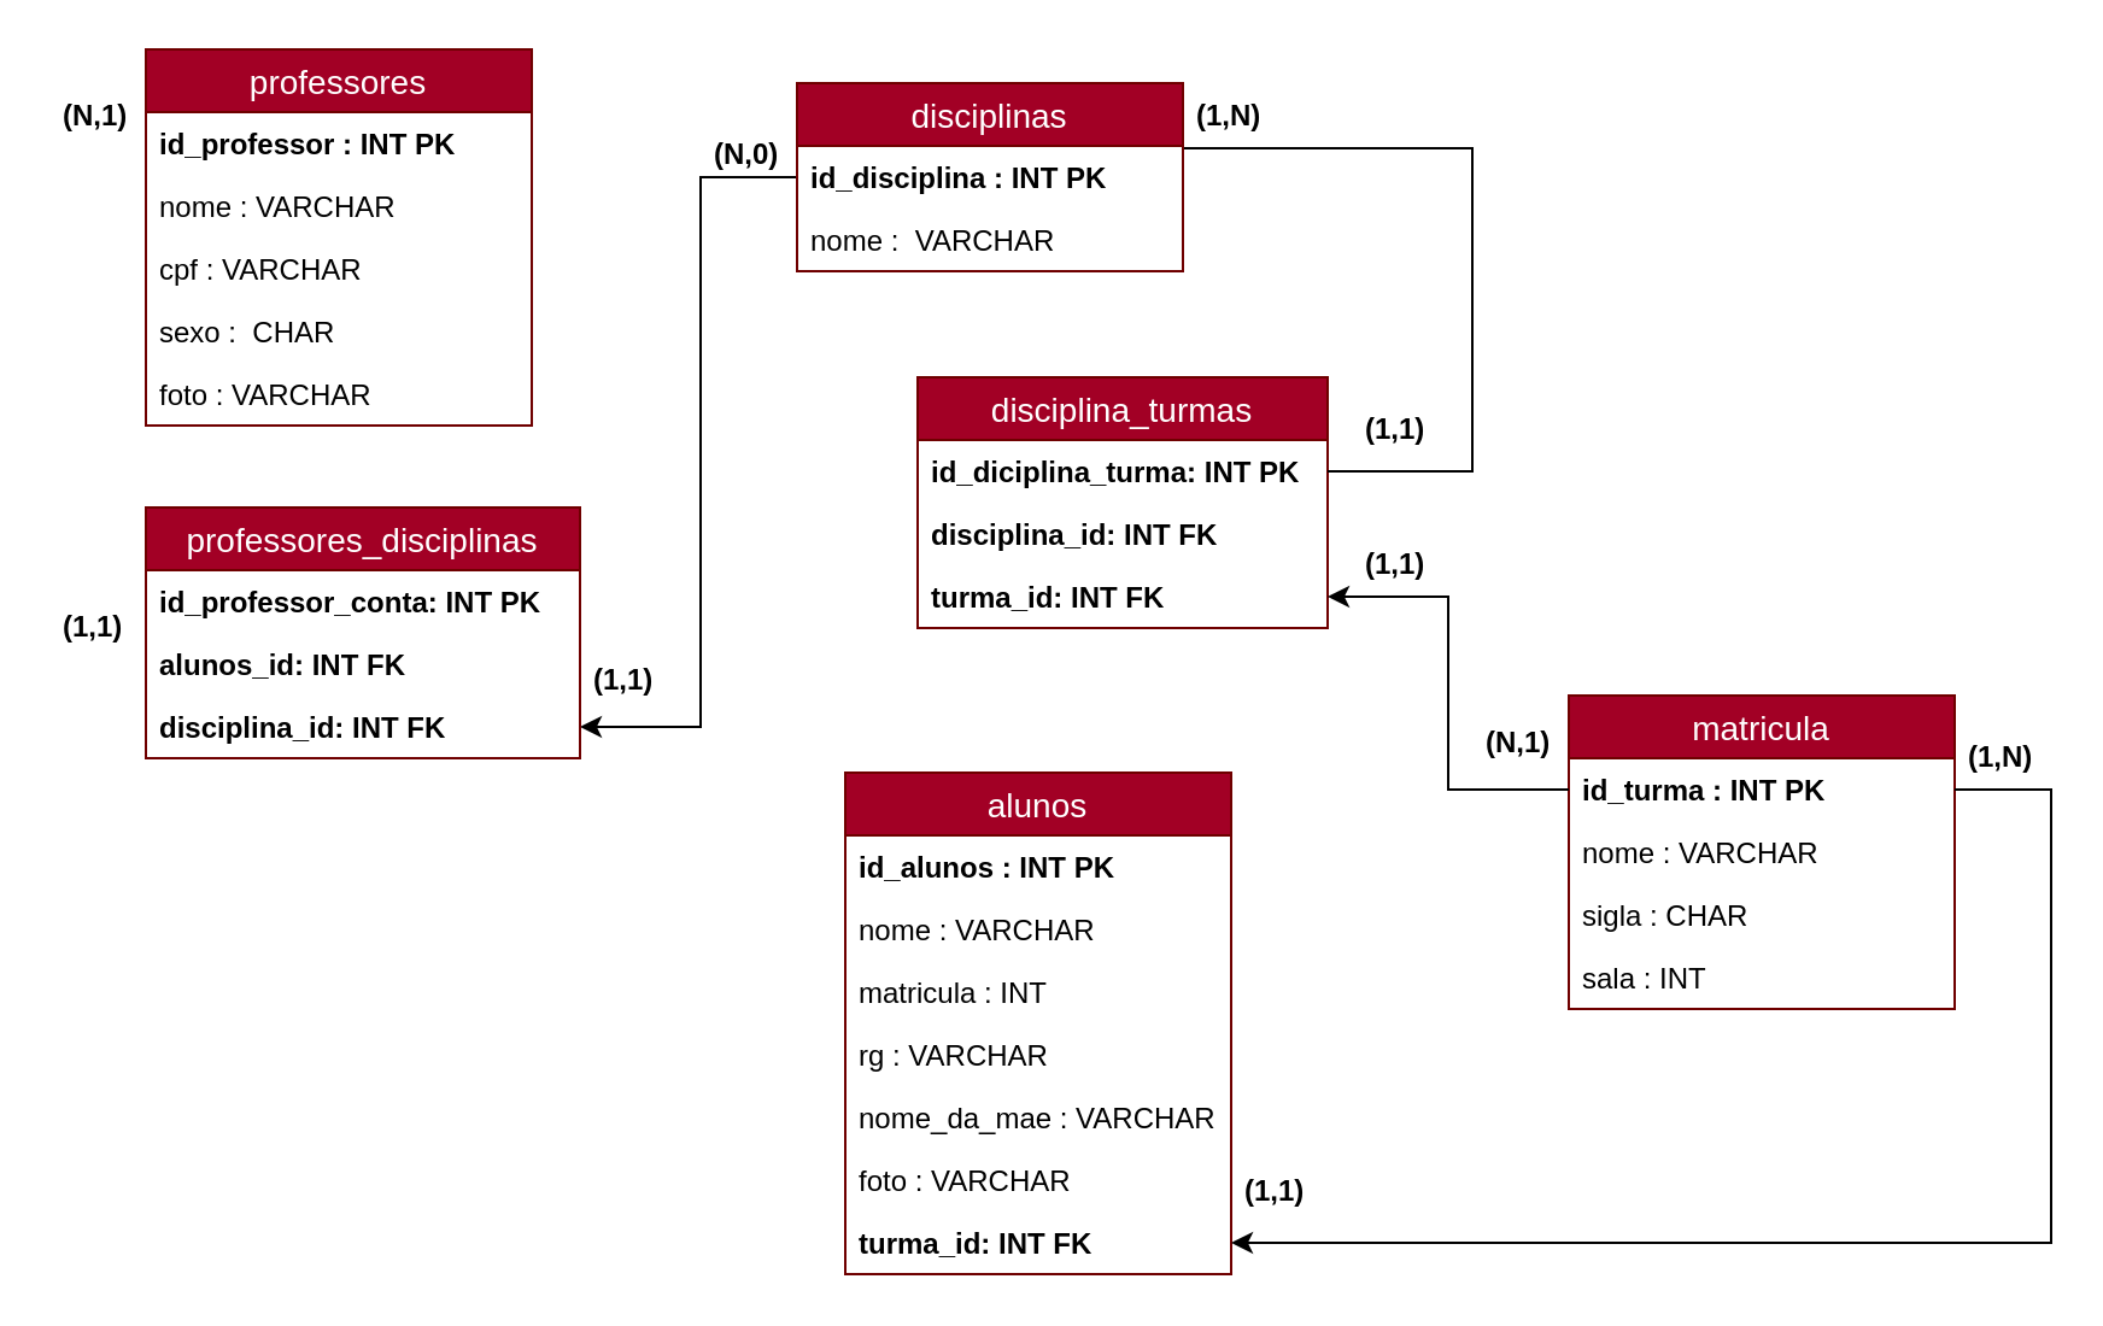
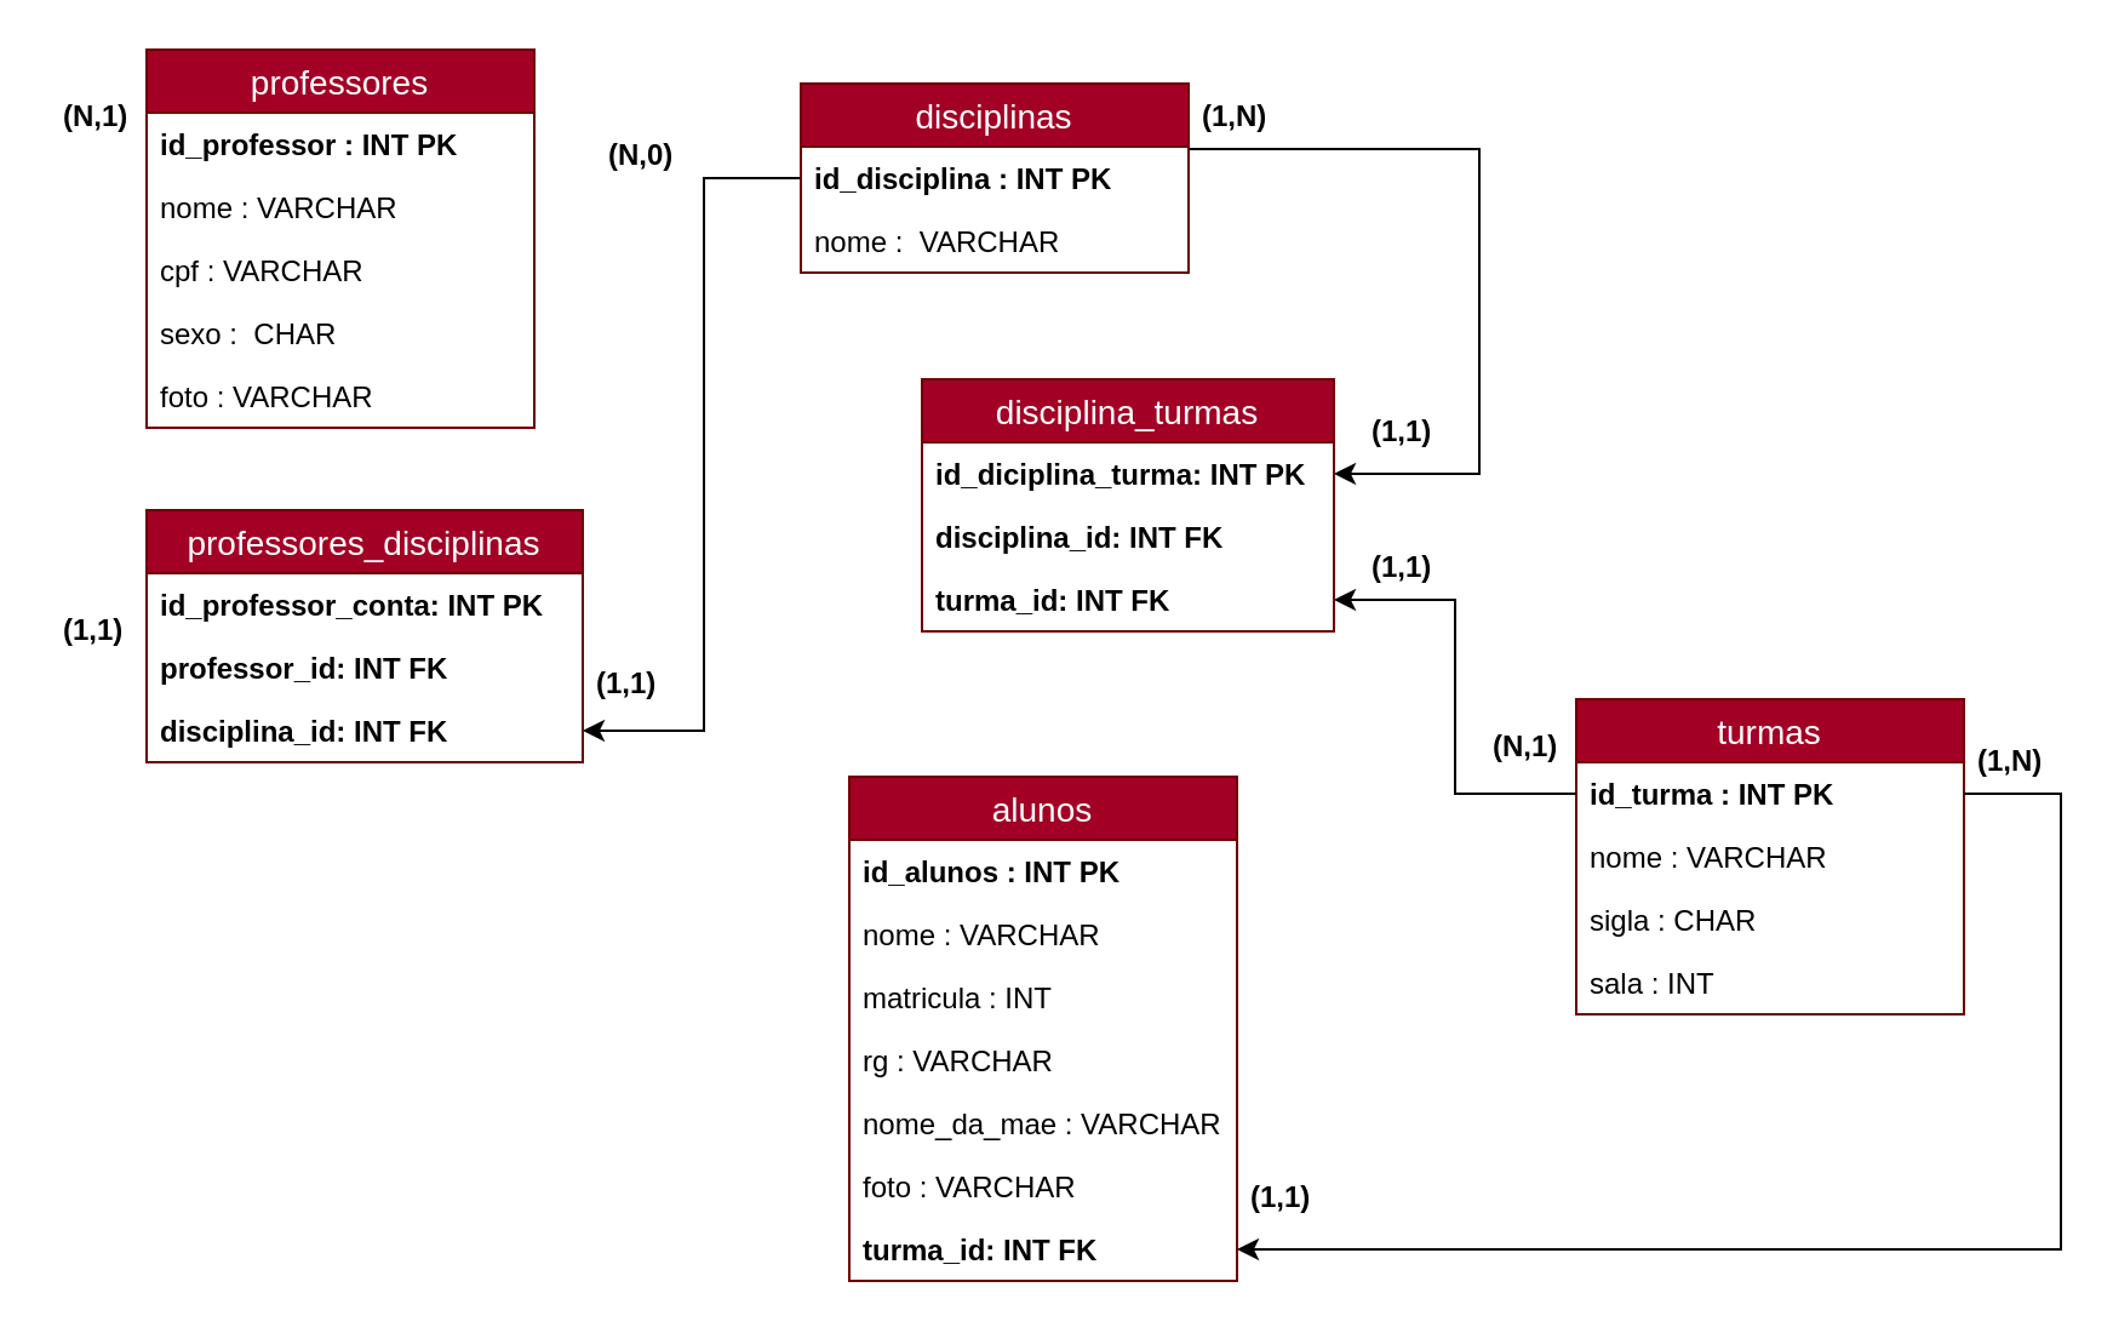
- <mxCell id="3" value="(N,0)" style="text;strokeColor=none;fillColor=none;spacingLeft=4;spacingRight=4;overflow=hidden;rotatable=0;points=[[0,0.5],[1,0.5]];portConstraint=eastwest;fontSize=12;fontStyle=1" parent="1" vertex="1"><mxGeometry x="290" y="50" width="40" height="26" as="geometry" /></mxCell>
+ <mxCell id="3" value="(N,0)" style="text;strokeColor=none;fillColor=none;spacingLeft=4;spacingRight=4;overflow=hidden;rotatable=0;points=[[0,0.5],[1,0.5]];portConstraint=eastwest;fontSize=12;fontStyle=1" parent="1" vertex="1"><mxGeometry x="245" y="50" width="40" height="26" as="geometry" /></mxCell>
- <mxCell id="16" style="edgeStyle=orthogonalEdgeStyle;rounded=0;orthogonalLoop=1;jettySize=auto;html=1;exitX=1;exitY=0.5;exitDx=0;exitDy=0;entryX=1;entryY=0.5;entryDx=0;entryDy=0;endArrow=none;" parent="1" source="23" target="12" edge="1"><mxGeometry relative="1" as="geometry"><Array as="points"><mxPoint x="610" y="61" /><mxPoint x="610" y="195" /></Array></mxGeometry></mxCell>
+ <mxCell id="16" style="edgeStyle=orthogonalEdgeStyle;rounded=0;orthogonalLoop=1;jettySize=auto;html=1;exitX=1;exitY=0.5;exitDx=0;exitDy=0;entryX=1;entryY=0.5;entryDx=0;entryDy=0;" parent="1" source="23" target="12" edge="1"><mxGeometry relative="1" as="geometry"><Array as="points"><mxPoint x="610" y="61" /><mxPoint x="610" y="195" /></Array></mxGeometry></mxCell>
- <mxCell id="20" value="alunos_id: INT FK" style="text;strokeColor=none;fillColor=none;spacingLeft=4;spacingRight=4;overflow=hidden;rotatable=0;points=[[0,0.5],[1,0.5]];portConstraint=eastwest;fontSize=12;fontStyle=1" parent="18" vertex="1"><mxGeometry y="52" width="180" height="26" as="geometry" /></mxCell>
+ <mxCell id="20" value="professor_id: INT FK" style="text;strokeColor=none;fillColor=none;spacingLeft=4;spacingRight=4;overflow=hidden;rotatable=0;points=[[0,0.5],[1,0.5]];portConstraint=eastwest;fontSize=12;fontStyle=1" parent="18" vertex="1"><mxGeometry y="52" width="180" height="26" as="geometry" /></mxCell>
- <mxCell id="31" value="matricula" style="swimlane;fontStyle=0;childLayout=stackLayout;horizontal=1;startSize=26;horizontalStack=0;resizeParent=1;resizeParentMax=0;resizeLast=0;collapsible=1;marginBottom=0;align=center;fontSize=14;fillColor=#a20025;strokeColor=#6F0000;fontColor=#ffffff;" parent="1" vertex="1"><mxGeometry x="650" y="288" width="160" height="130" as="geometry" /></mxCell>
+ <mxCell id="31" value="turmas" style="swimlane;fontStyle=0;childLayout=stackLayout;horizontal=1;startSize=26;horizontalStack=0;resizeParent=1;resizeParentMax=0;resizeLast=0;collapsible=1;marginBottom=0;align=center;fontSize=14;fillColor=#a20025;strokeColor=#6F0000;fontColor=#ffffff;" parent="1" vertex="1"><mxGeometry x="650" y="288" width="160" height="130" as="geometry" /></mxCell>
